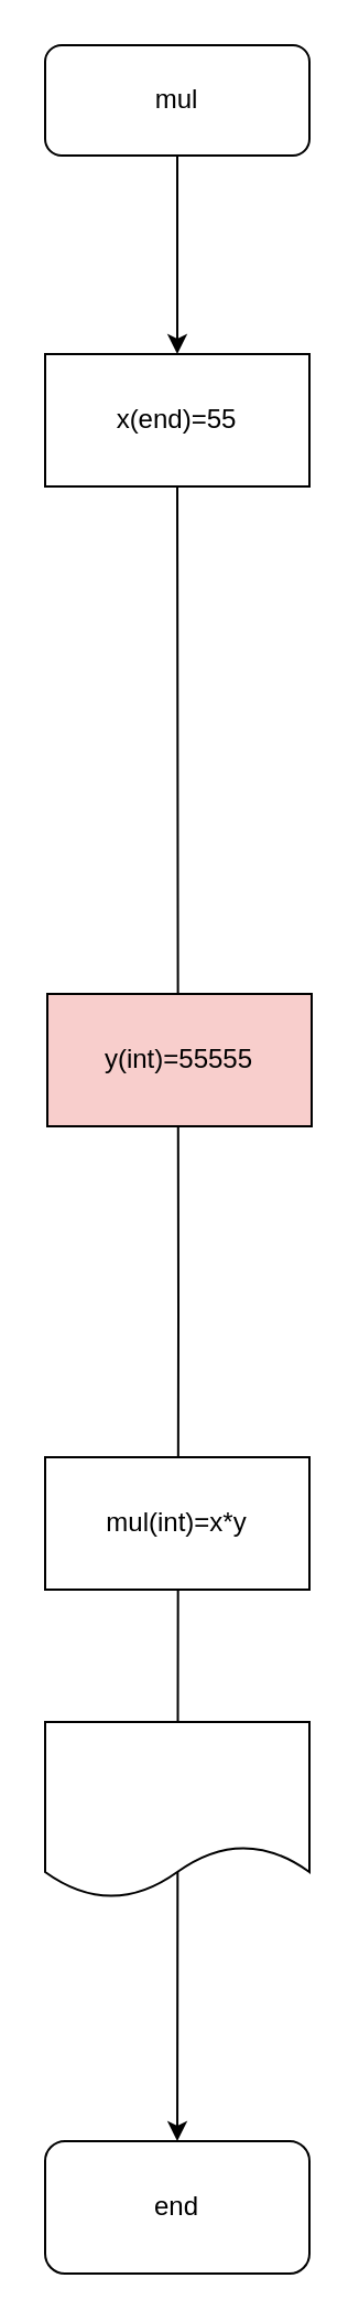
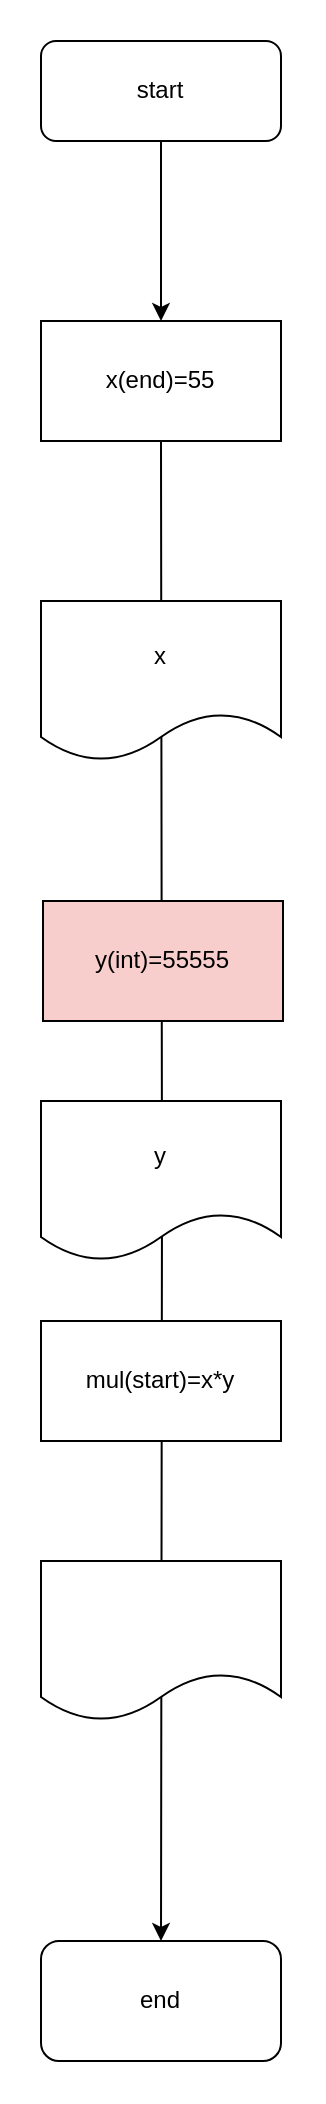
- <mxCell id="3" value="mul" style="rounded=1;whiteSpace=wrap;html=1;" parent="1" vertex="1"><mxGeometry x="20" y="20" width="120" height="50" as="geometry" /></mxCell>
+ <mxCell id="3" value="start" style="rounded=1;whiteSpace=wrap;html=1;" parent="1" vertex="1"><mxGeometry x="20" y="20" width="120" height="50" as="geometry" /></mxCell>
+ <mxCell id="7" value="x" style="shape=document;whiteSpace=wrap;html=1;boundedLbl=1;" parent="1" vertex="1"><mxGeometry x="20" y="300" width="120" height="80" as="geometry" /></mxCell>
+ <mxCell id="11" value="y" style="shape=document;whiteSpace=wrap;html=1;boundedLbl=1;" vertex="1" parent="1"><mxGeometry x="20" y="550" width="120" height="80" as="geometry" /></mxCell>
- <mxCell id="8" value="mul(int)=x*y" style="rounded=0;whiteSpace=wrap;html=1;" parent="1" vertex="1"><mxGeometry x="20" y="660" width="120" height="60" as="geometry" /></mxCell>
+ <mxCell id="8" value="mul(start)=x*y" style="rounded=0;whiteSpace=wrap;html=1;" parent="1" vertex="1"><mxGeometry x="20" y="660" width="120" height="60" as="geometry" /></mxCell>
